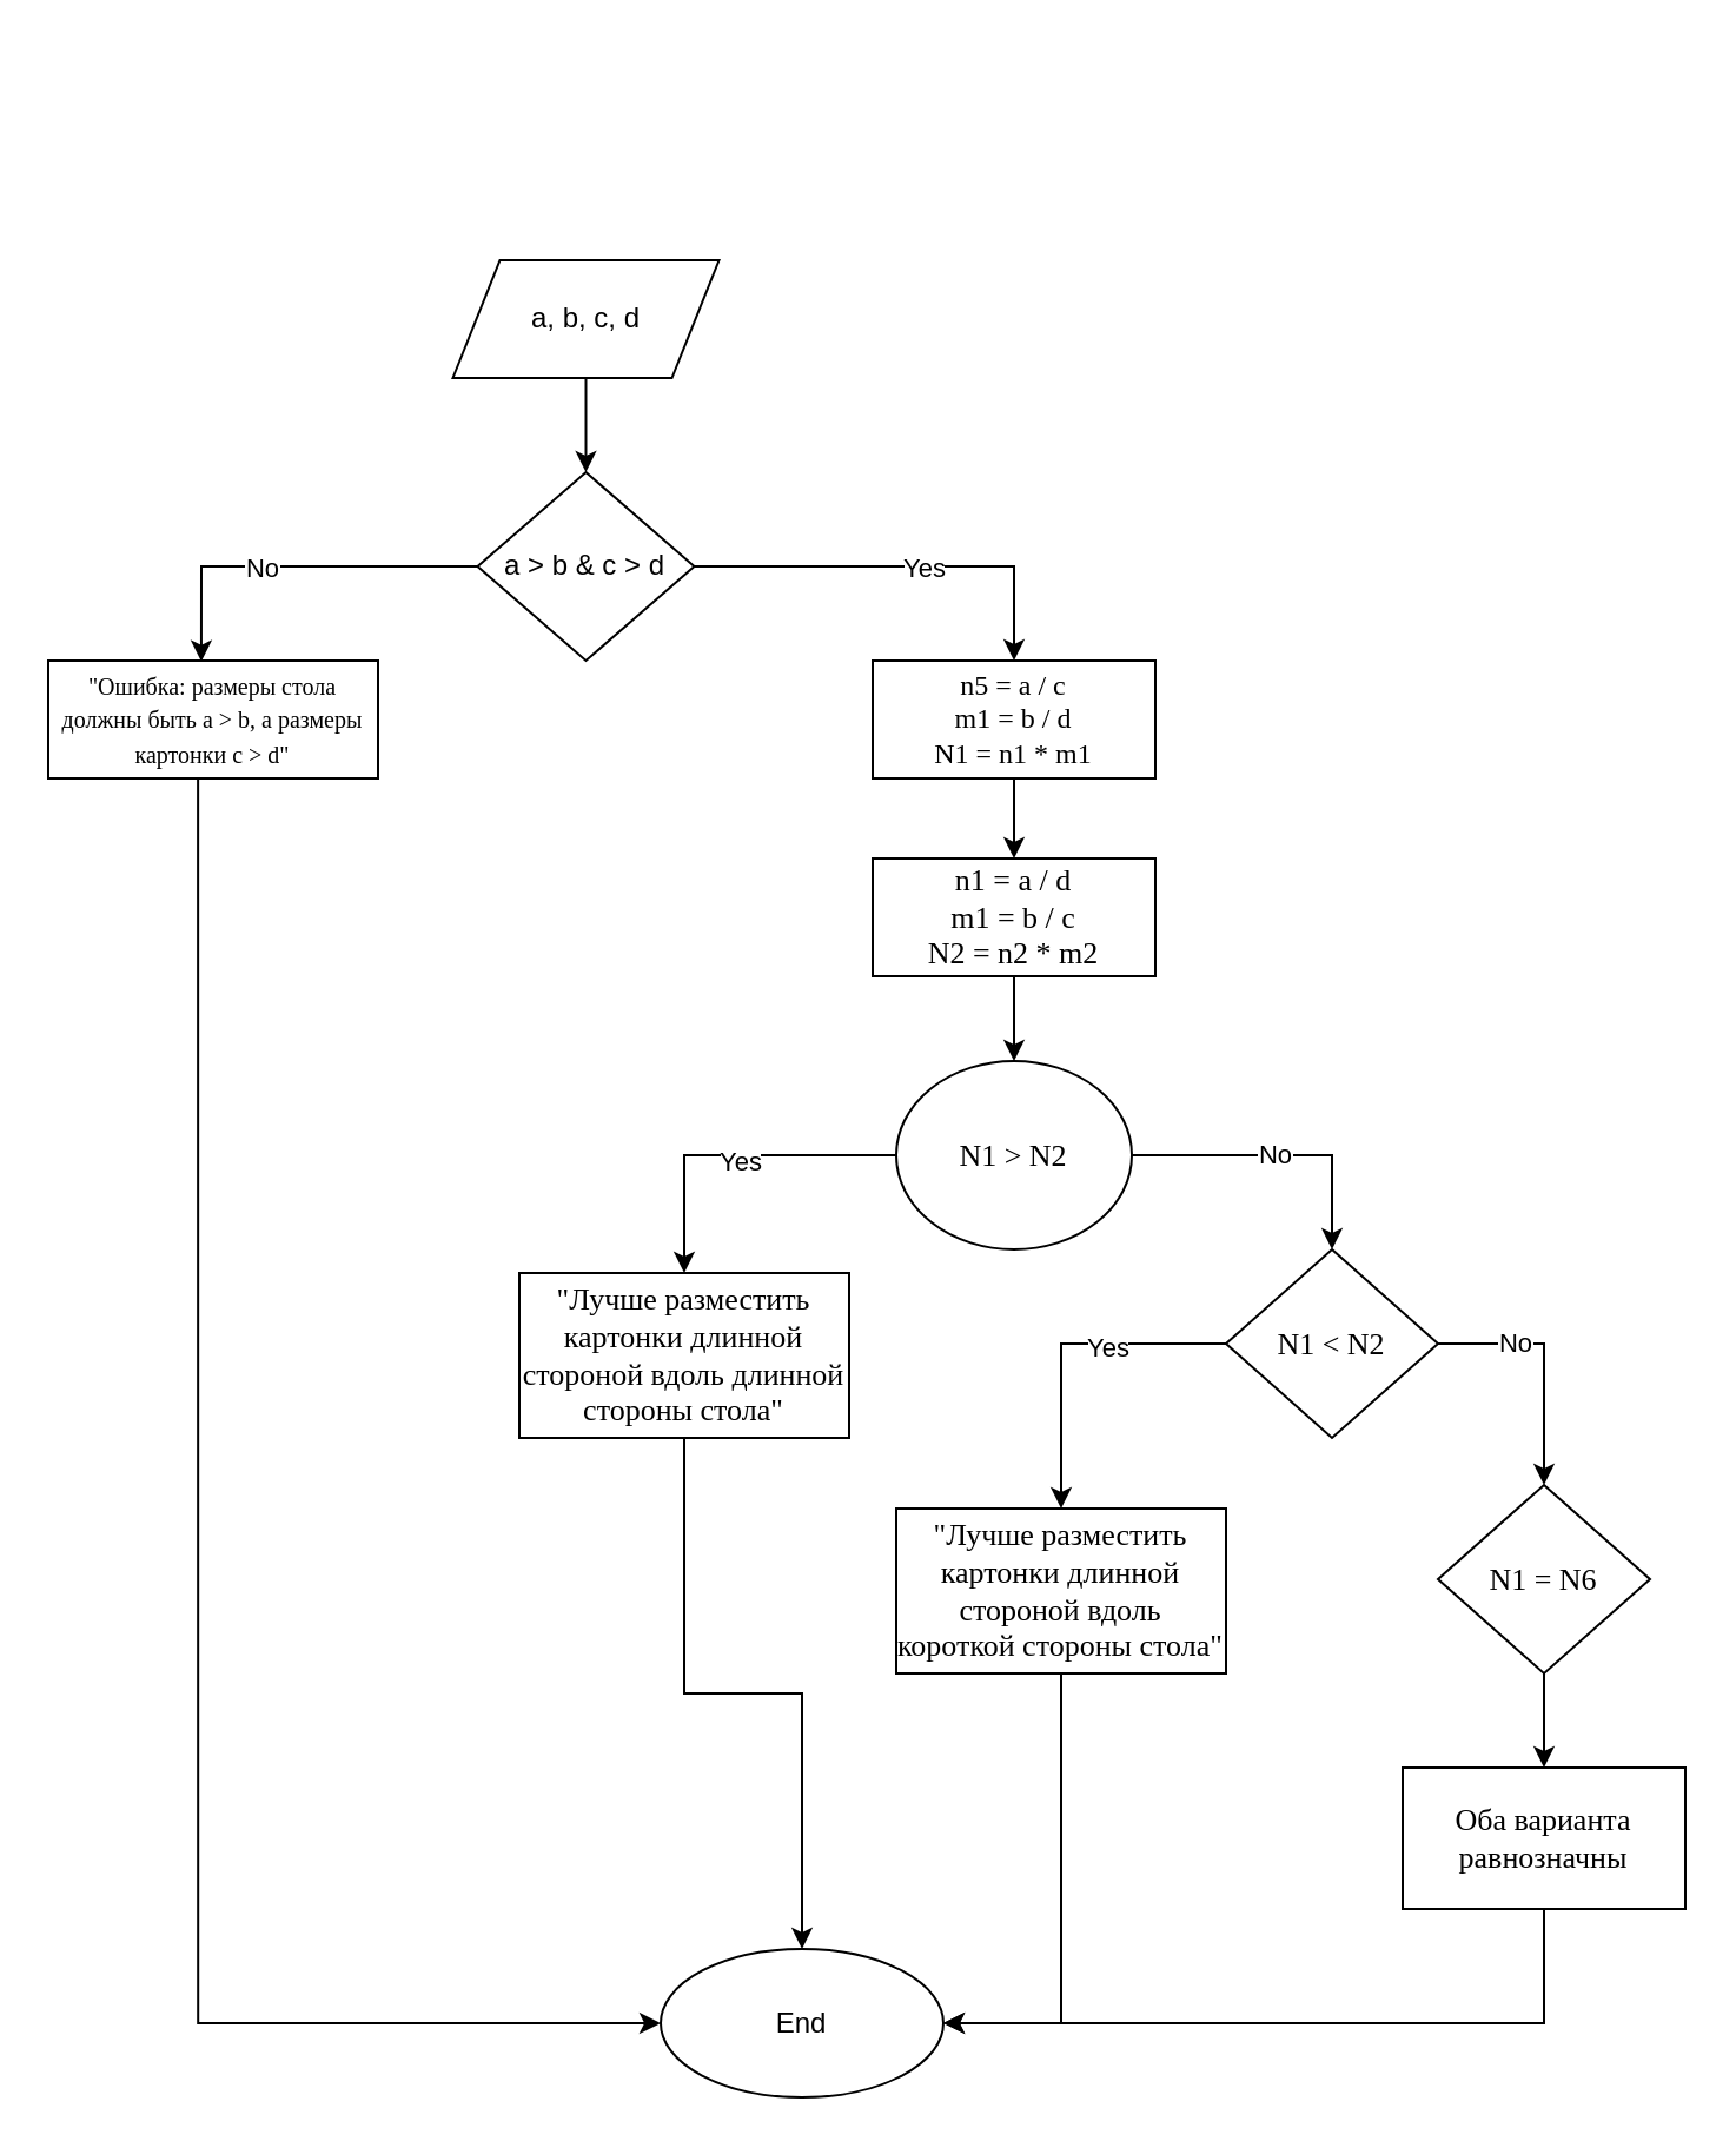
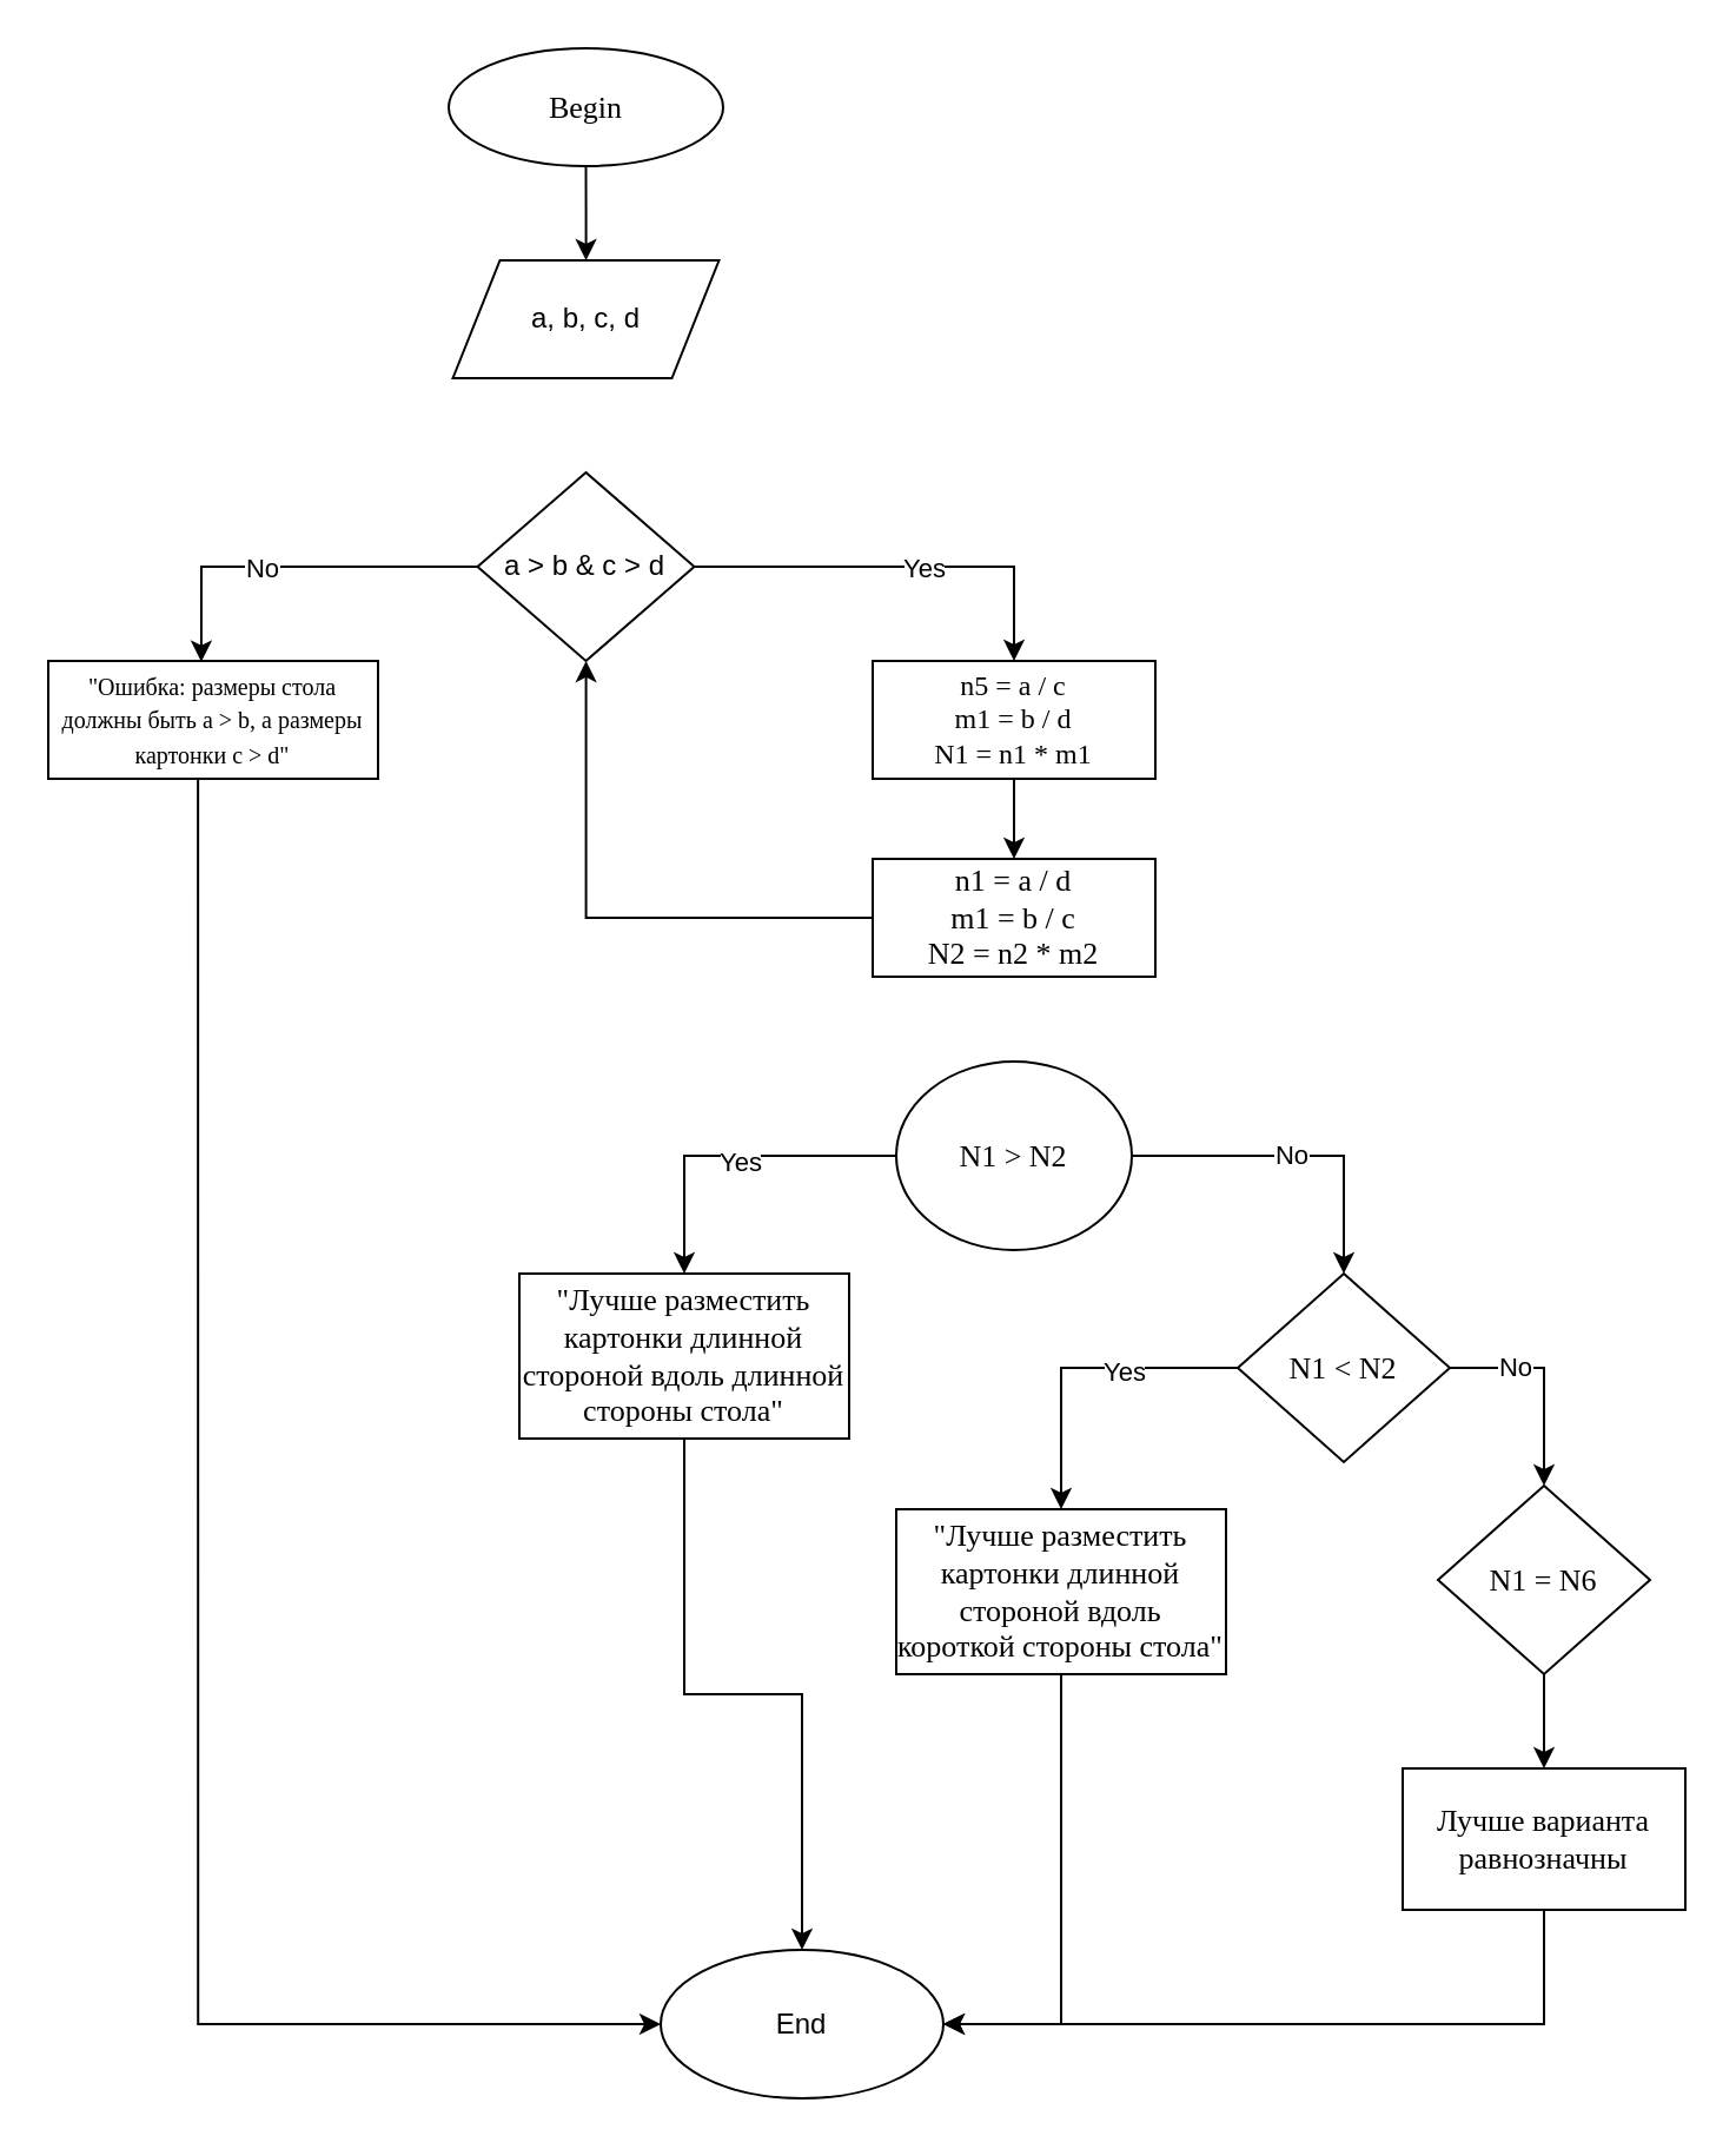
+ <mxCell id="3" value="Begin" style="ellipse;whiteSpace=wrap;html=1;fontFamily=Times New Roman;fontColor=#000000;fontSize=13;" vertex="1" parent="1"><mxGeometry x="190" y="20" width="116.5" height="50" as="geometry" /></mxCell>
+ <mxCell id="2" style="edgeStyle=orthogonalEdgeStyle;rounded=0;orthogonalLoop=1;jettySize=auto;html=1;" edge="1" parent="1" source="3" target="5"><mxGeometry relative="1" as="geometry" /></mxCell>
- <mxCell id="4" style="edgeStyle=orthogonalEdgeStyle;rounded=0;orthogonalLoop=1;jettySize=auto;html=1;exitX=0.5;exitY=1;exitDx=0;exitDy=0;" edge="1" parent="1" source="5" target="8"><mxGeometry relative="1" as="geometry" /></mxCell>
- <mxCell id="15" style="edgeStyle=orthogonalEdgeStyle;rounded=0;orthogonalLoop=1;jettySize=auto;html=1;" edge="1" parent="1" source="16" target="21"><mxGeometry relative="1" as="geometry" /></mxCell>
+ <mxCell id="15" style="edgeStyle=orthogonalEdgeStyle;rounded=0;orthogonalLoop=1;jettySize=auto;html=1;" edge="1" parent="1" source="16" target="8"><mxGeometry relative="1" as="geometry" /></mxCell>
- <mxCell id="28" value="N1 &amp;lt; N2" style="rhombus;whiteSpace=wrap;html=1;fontFamily=Times New Roman;fontColor=#000000;fontSize=13;" vertex="1" parent="1"><mxGeometry x="520" y="530" width="90" height="80" as="geometry" /></mxCell>
+ <mxCell id="28" value="N1 &amp;lt; N2" style="rhombus;whiteSpace=wrap;html=1;fontFamily=Times New Roman;fontColor=#000000;fontSize=13;" vertex="1" parent="1"><mxGeometry x="525" y="540" width="90" height="80" as="geometry" /></mxCell>
- <mxCell id="34" value="Оба варианта равнозначны" style="rounded=0;whiteSpace=wrap;html=1;fontFamily=Times New Roman;fontColor=#000000;fontSize=13;" vertex="1" parent="1"><mxGeometry x="595" y="750" width="120" height="60" as="geometry" /></mxCell>
+ <mxCell id="34" value="Лучше варианта равнозначны" style="rounded=0;whiteSpace=wrap;html=1;fontFamily=Times New Roman;fontColor=#000000;fontSize=13;" vertex="1" parent="1"><mxGeometry x="595" y="750" width="120" height="60" as="geometry" /></mxCell>
